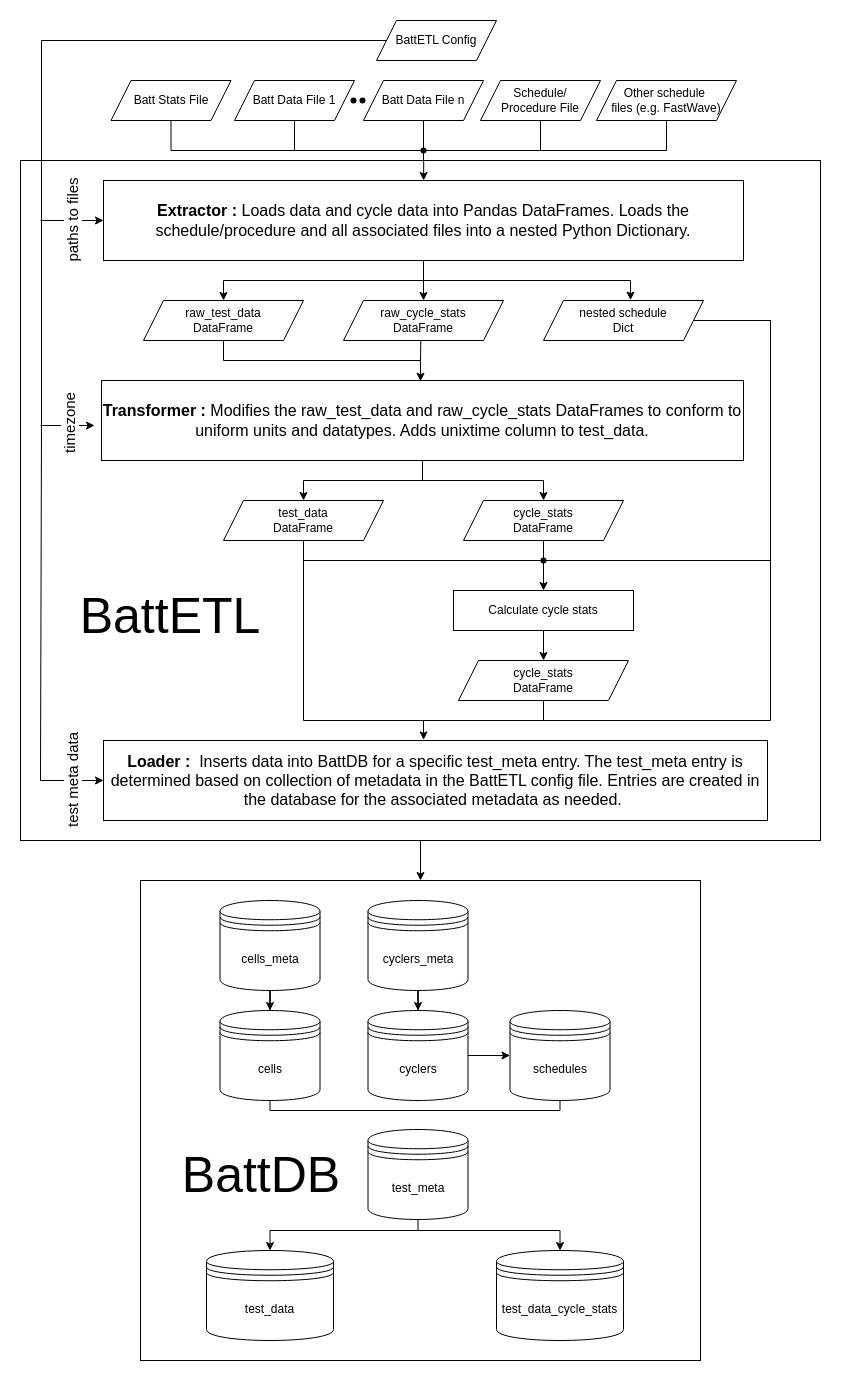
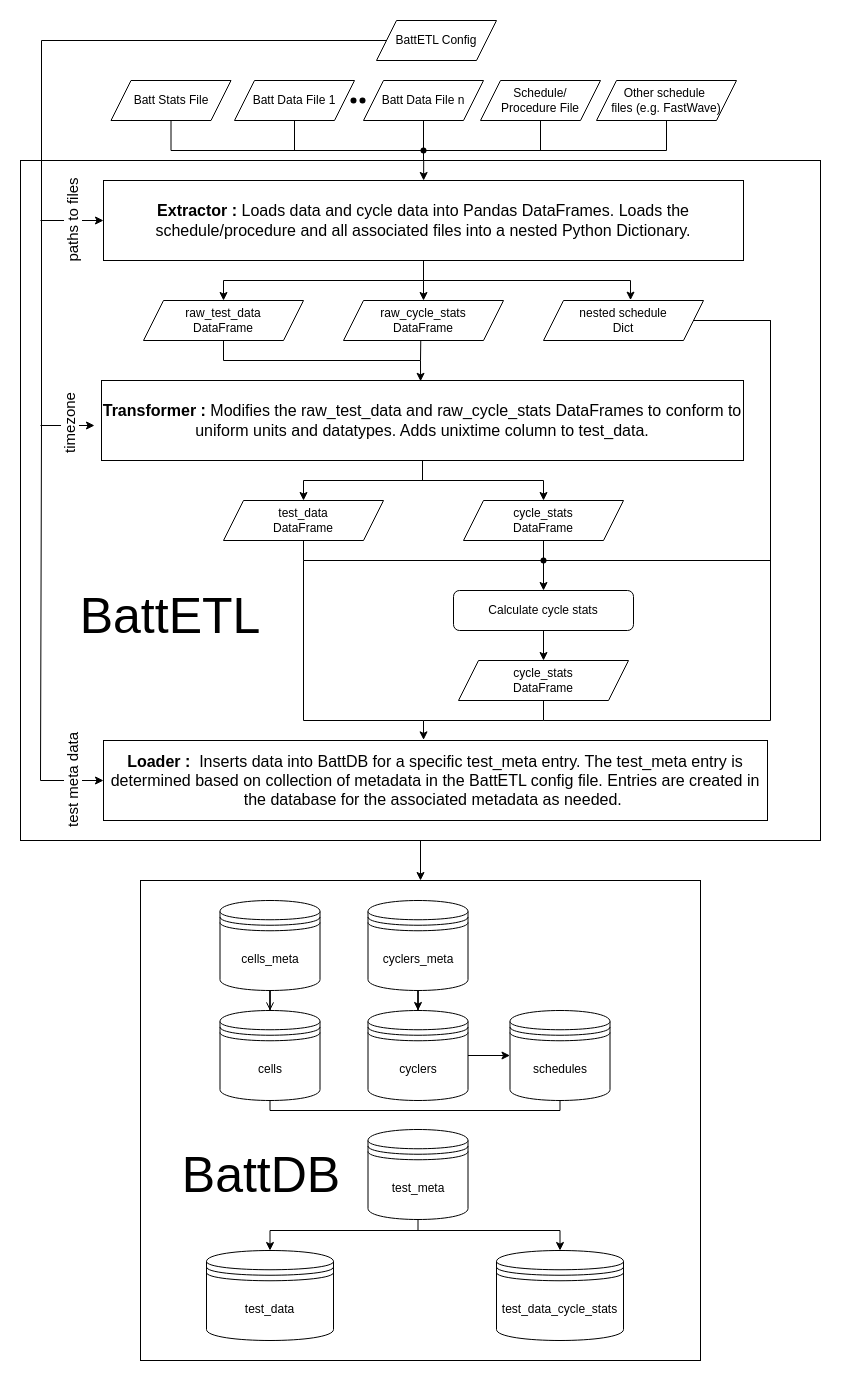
- <mxCell id="28" value="Calculate cycle stats" style="rounded=0;whiteSpace=wrap;html=1;" vertex="1" parent="1"><mxGeometry x="453" y="590" width="180" height="40" as="geometry" /></mxCell>
+ <mxCell id="28" value="Calculate cycle stats" style="whiteSpace=wrap;html=1;rounded=1;" vertex="1" parent="1"><mxGeometry x="453" y="590" width="180" height="40" as="geometry" /></mxCell>
- <mxCell id="47" value="" style="edgeStyle=orthogonalEdgeStyle;rounded=0;orthogonalLoop=1;jettySize=auto;html=1;" edge="1" parent="1" source="48" target="49"><mxGeometry relative="1" as="geometry" /></mxCell>
+ <mxCell id="47" value="" style="edgeStyle=orthogonalEdgeStyle;rounded=0;orthogonalLoop=1;jettySize=auto;html=1;endArrow=open;" edge="1" parent="1" source="48" target="49"><mxGeometry relative="1" as="geometry" /></mxCell>
